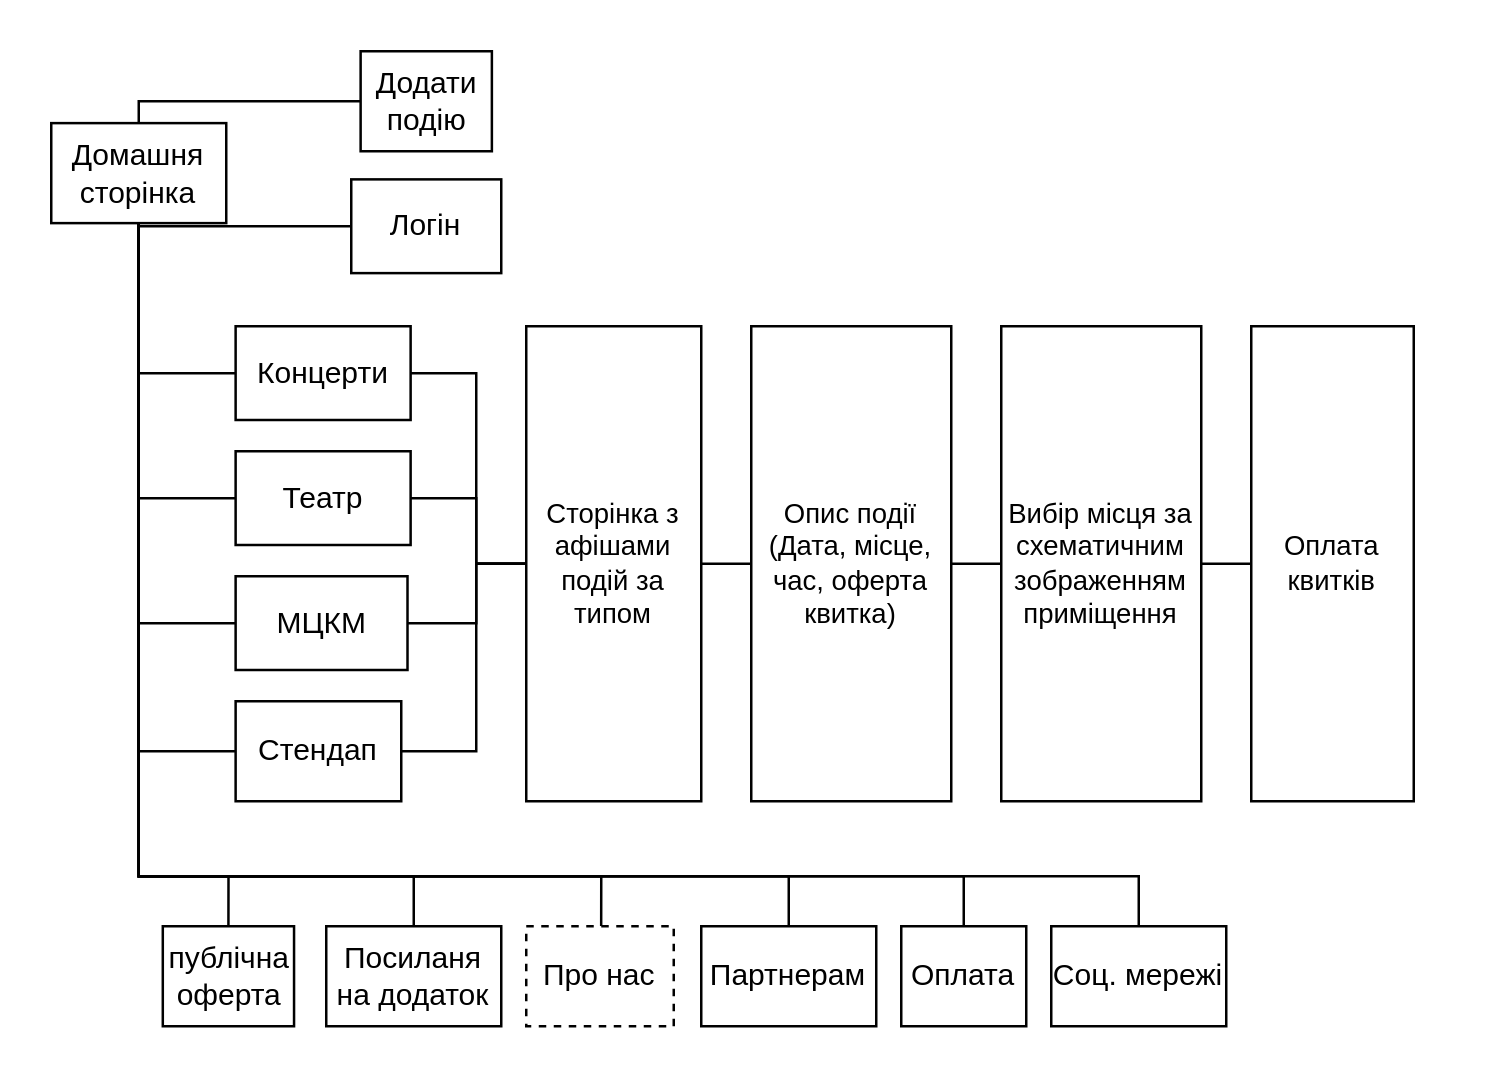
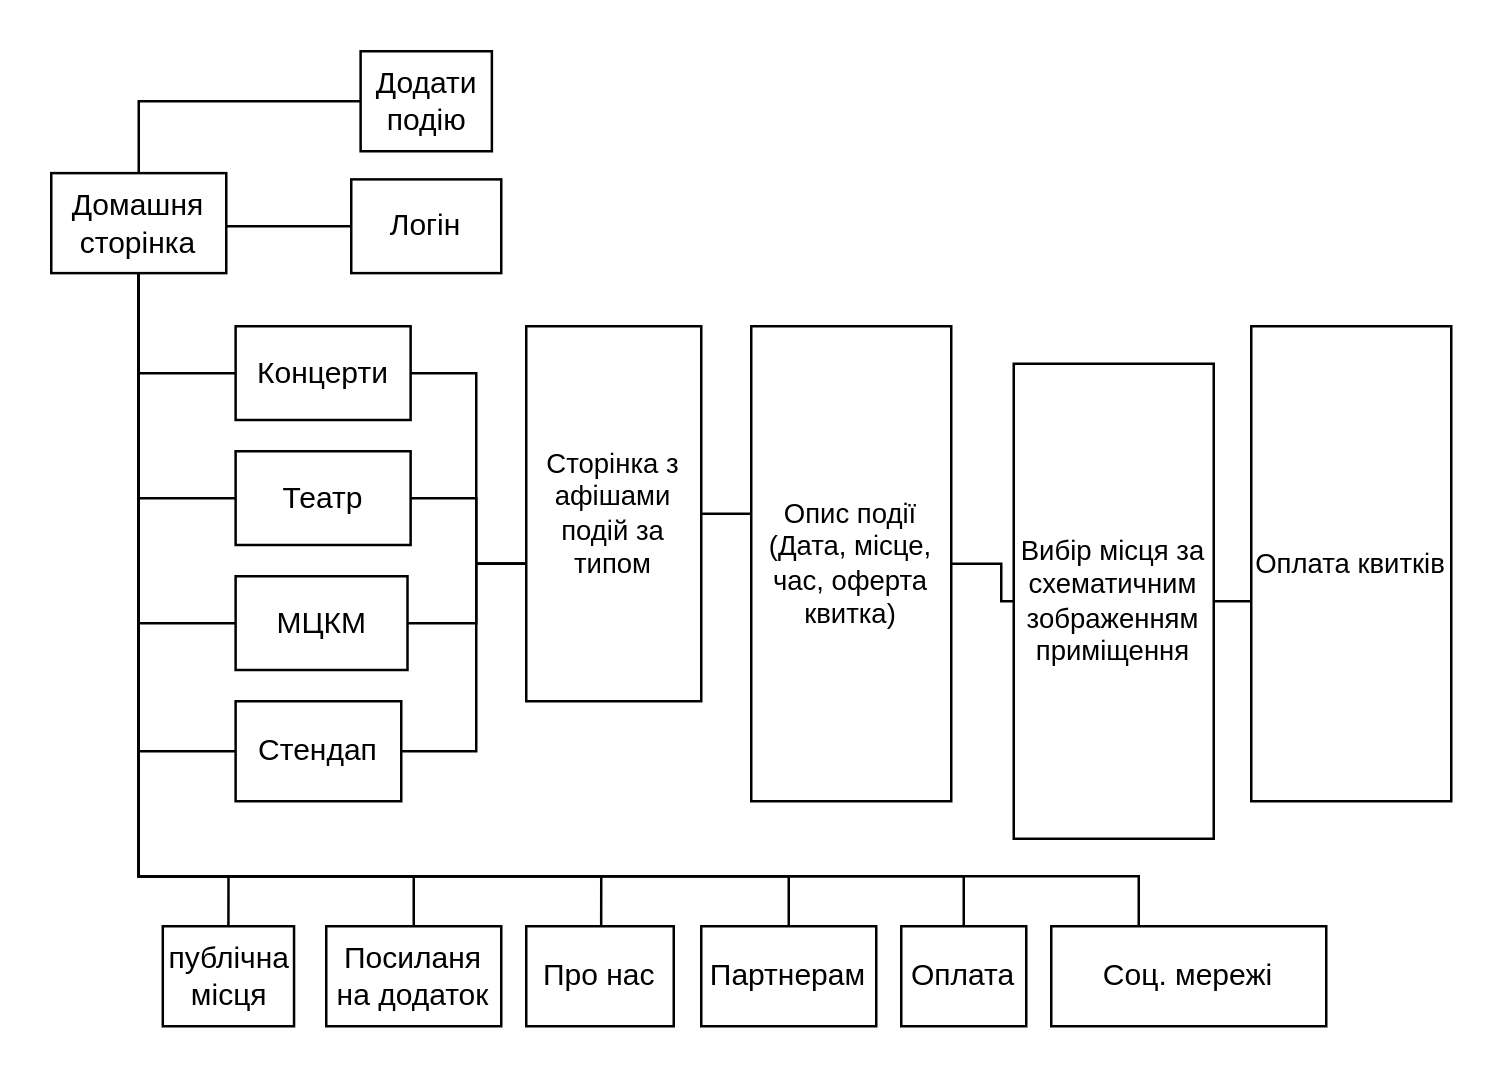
- <mxCell id="11" value="Домашня сторінка" style="rounded=0;whiteSpace=wrap;html=1;" vertex="1" parent="1"><mxGeometry x="20" y="48.75" width="70" height="40" as="geometry" /></mxCell>
+ <mxCell id="11" value="Домашня сторінка" style="rounded=0;whiteSpace=wrap;html=1;" vertex="1" parent="1"><mxGeometry x="20" y="68.75" width="70" height="40" as="geometry" /></mxCell>
- <mxCell id="27" value="Сторінка з афішами подій за типом" style="rounded=0;whiteSpace=wrap;html=1;fontFamily=Helvetica;fontSize=11;fontColor=default;" vertex="1" parent="1"><mxGeometry x="210" y="130" width="70" height="190" as="geometry" /></mxCell>
+ <mxCell id="27" value="Сторінка з афішами подій за типом" style="rounded=0;whiteSpace=wrap;html=1;fontFamily=Helvetica;fontSize=11;fontColor=default;" vertex="1" parent="1"><mxGeometry x="210" y="130" width="70" height="150" as="geometry" /></mxCell>
- <mxCell id="36" value="Вибір місця за схематичним зображенням приміщення" style="rounded=0;whiteSpace=wrap;html=1;fontFamily=Helvetica;fontSize=11;fontColor=default;" vertex="1" parent="1"><mxGeometry x="400" y="130" width="80" height="190" as="geometry" /></mxCell>
+ <mxCell id="36" value="Вибір місця за схематичним зображенням приміщення" style="rounded=0;whiteSpace=wrap;html=1;fontFamily=Helvetica;fontSize=11;fontColor=default;" vertex="1" parent="1"><mxGeometry x="405" y="145" width="80" height="190" as="geometry" /></mxCell>
- <mxCell id="37" value="Оплата квитків" style="rounded=0;whiteSpace=wrap;html=1;fontFamily=Helvetica;fontSize=11;fontColor=default;" vertex="1" parent="1"><mxGeometry x="500" y="130" width="65" height="190" as="geometry" /></mxCell>
+ <mxCell id="37" value="Оплата квитків" style="rounded=0;whiteSpace=wrap;html=1;fontFamily=Helvetica;fontSize=11;fontColor=default;" vertex="1" parent="1"><mxGeometry x="500" y="130" width="80" height="190" as="geometry" /></mxCell>
- <mxCell id="20" value="публічна оферта" style="whiteSpace=wrap;html=1;rounded=0;" vertex="1" parent="1"><mxGeometry x="64.62" y="370" width="52.5" height="40" as="geometry" /></mxCell>
+ <mxCell id="20" value="публічна місця" style="whiteSpace=wrap;html=1;rounded=0;" vertex="1" parent="1"><mxGeometry x="64.62" y="370" width="52.5" height="40" as="geometry" /></mxCell>
- <mxCell id="29" value="Про нас" style="whiteSpace=wrap;html=1;rounded=0;dashed=1;" vertex="1" parent="1"><mxGeometry x="210" y="370" width="59" height="40" as="geometry" /></mxCell>
+ <mxCell id="29" value="Про нас" style="whiteSpace=wrap;html=1;rounded=0;" vertex="1" parent="1"><mxGeometry x="210" y="370" width="59" height="40" as="geometry" /></mxCell>
- <mxCell id="32" value="Соц. мережі" style="whiteSpace=wrap;html=1;rounded=0;" vertex="1" parent="1"><mxGeometry x="420" y="370" width="70" height="40" as="geometry" /></mxCell>
+ <mxCell id="32" value="Соц. мережі" style="whiteSpace=wrap;html=1;rounded=0;" vertex="1" parent="1"><mxGeometry x="420" y="370" width="110" height="40" as="geometry" /></mxCell>
